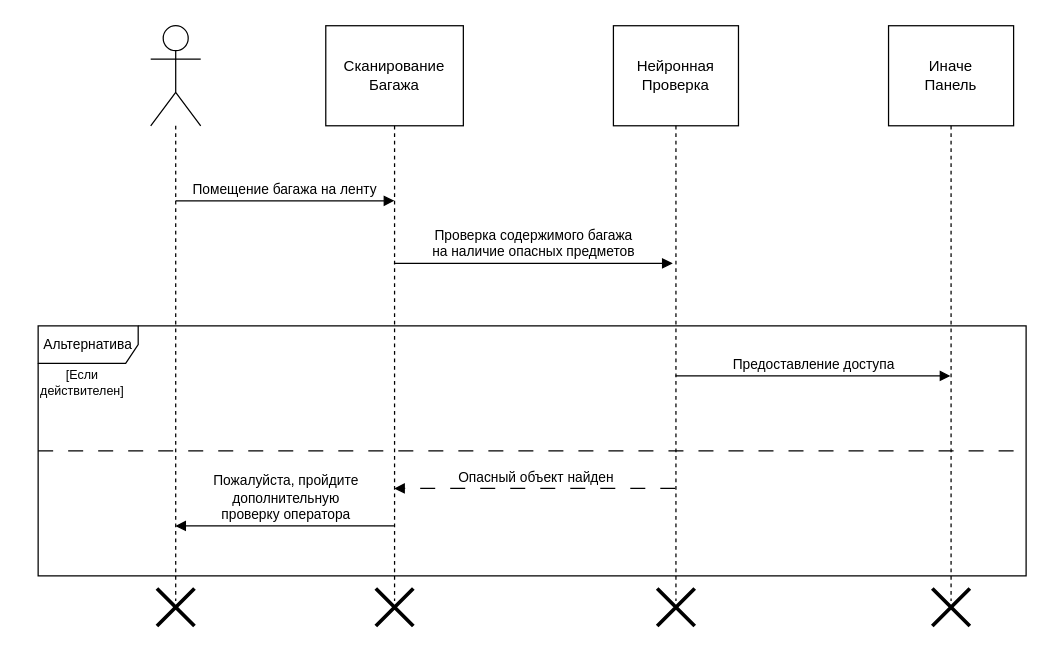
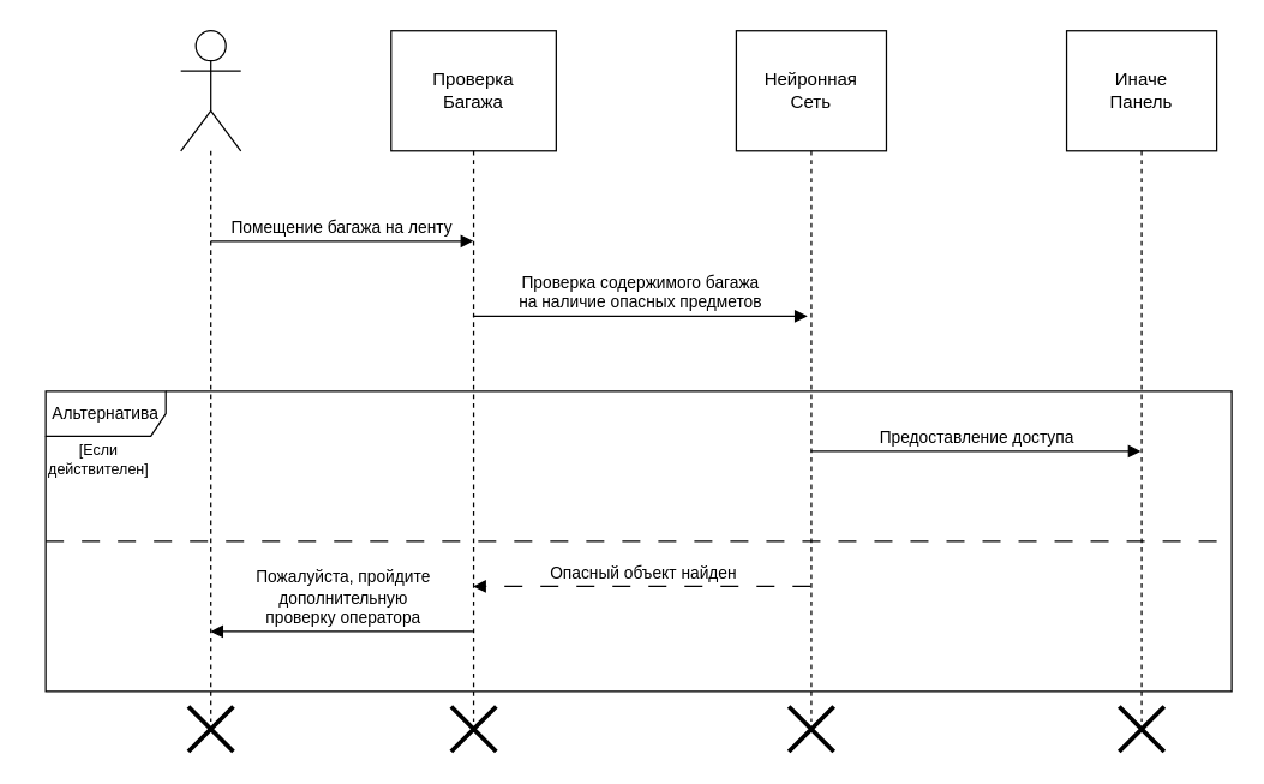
- <mxCell id="9" value="Сканирование&lt;div&gt;Багажа&lt;/div&gt;" style="shape=umlLifeline;perimeter=lifelinePerimeter;whiteSpace=wrap;html=1;container=1;dropTarget=0;collapsible=0;recursiveResize=0;outlineConnect=0;portConstraint=eastwest;newEdgeStyle={&quot;curved&quot;:0,&quot;rounded&quot;:0};size=80;" parent="1" vertex="1"><mxGeometry x="260" y="20" width="110" height="460" as="geometry" /></mxCell>
+ <mxCell id="9" value="Проверка&lt;div&gt;Багажа&lt;/div&gt;" style="shape=umlLifeline;perimeter=lifelinePerimeter;whiteSpace=wrap;html=1;container=1;dropTarget=0;collapsible=0;recursiveResize=0;outlineConnect=0;portConstraint=eastwest;newEdgeStyle={&quot;curved&quot;:0,&quot;rounded&quot;:0};size=80;" parent="1" vertex="1"><mxGeometry x="260" y="20" width="110" height="460" as="geometry" /></mxCell>
- <mxCell id="17" value="Нейронная&lt;div&gt;Проверка&lt;/div&gt;" style="shape=umlLifeline;perimeter=lifelinePerimeter;whiteSpace=wrap;html=1;container=1;dropTarget=0;collapsible=0;recursiveResize=0;outlineConnect=0;portConstraint=eastwest;newEdgeStyle={&quot;curved&quot;:0,&quot;rounded&quot;:0};size=80;" parent="16" vertex="1"><mxGeometry width="100" height="460" as="geometry" /></mxCell>
+ <mxCell id="17" value="Нейронная&lt;div&gt;Сеть&lt;/div&gt;" style="shape=umlLifeline;perimeter=lifelinePerimeter;whiteSpace=wrap;html=1;container=1;dropTarget=0;collapsible=0;recursiveResize=0;outlineConnect=0;portConstraint=eastwest;newEdgeStyle={&quot;curved&quot;:0,&quot;rounded&quot;:0};size=80;" parent="16" vertex="1"><mxGeometry width="100" height="460" as="geometry" /></mxCell>
